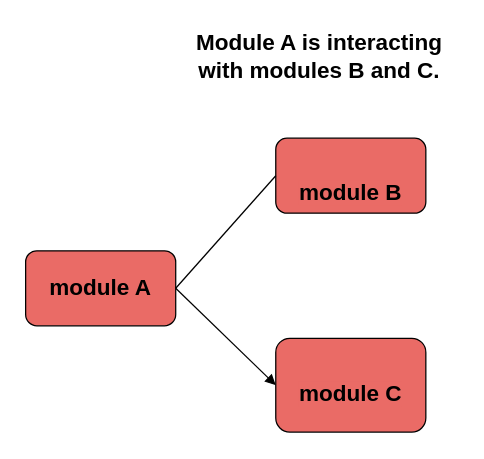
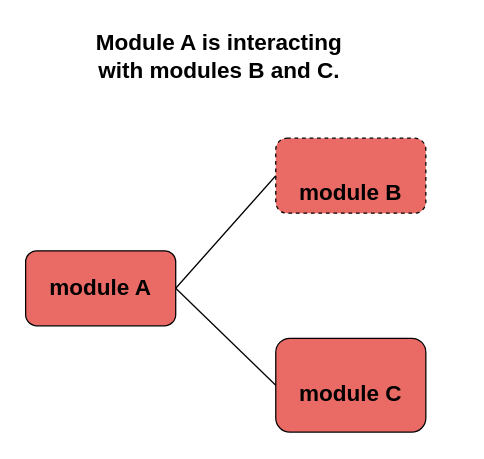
- <mxCell id="7" value="&lt;font style=&quot;font-size: 18px&quot;&gt;&lt;b&gt;Module A is interacting with modules B and C.&lt;/b&gt;&lt;/font&gt;" style="text;html=1;strokeColor=none;fillColor=none;align=center;verticalAlign=middle;whiteSpace=wrap;rounded=0;" parent="1" vertex="1"><mxGeometry x="145" y="20" width="220" height="50" as="geometry" /></mxCell>
+ <mxCell id="7" value="&lt;font style=&quot;font-size: 18px&quot;&gt;&lt;b&gt;Module A is interacting with modules B and C.&lt;/b&gt;&lt;/font&gt;" style="text;html=1;strokeColor=none;fillColor=none;align=center;verticalAlign=middle;whiteSpace=wrap;rounded=0;" parent="1" vertex="1"><mxGeometry x="65" y="20" width="220" height="50" as="geometry" /></mxCell>
- <mxCell id="3" value="&lt;span style=&quot;background-color: rgb(234 , 107 , 102)&quot;&gt;&lt;br&gt;&lt;br&gt;&lt;/span&gt;&lt;b style=&quot;color: rgb(0 , 0 , 0) ; font-family: &amp;#34;helvetica&amp;#34; ; font-style: normal ; letter-spacing: normal ; text-align: center ; text-indent: 0px ; text-transform: none ; word-spacing: 0px&quot;&gt;&lt;font style=&quot;font-size: 18px&quot;&gt;&lt;span style=&quot;background-color: rgb(234 , 107 , 102)&quot;&gt;module B&lt;/span&gt;&lt;br&gt;&lt;/font&gt;&lt;/b&gt;" style="rounded=1;whiteSpace=wrap;html=1;fillColor=#EA6B66;" parent="1" vertex="1"><mxGeometry x="220" y="110" width="120" height="60" as="geometry" /></mxCell>
+ <mxCell id="3" value="&lt;span style=&quot;background-color: rgb(234 , 107 , 102)&quot;&gt;&lt;br&gt;&lt;br&gt;&lt;/span&gt;&lt;b style=&quot;color: rgb(0 , 0 , 0) ; font-family: &amp;#34;helvetica&amp;#34; ; font-style: normal ; letter-spacing: normal ; text-align: center ; text-indent: 0px ; text-transform: none ; word-spacing: 0px&quot;&gt;&lt;font style=&quot;font-size: 18px&quot;&gt;&lt;span style=&quot;background-color: rgb(234 , 107 , 102)&quot;&gt;module B&lt;/span&gt;&lt;br&gt;&lt;/font&gt;&lt;/b&gt;" style="rounded=1;whiteSpace=wrap;html=1;fillColor=#EA6B66;dashed=1;" parent="1" vertex="1"><mxGeometry x="220" y="110" width="120" height="60" as="geometry" /></mxCell>
- <mxCell id="6" value="" style="endArrow=block;html=1;exitX=1;exitY=0.5;exitDx=0;exitDy=0;entryX=0;entryY=0.5;entryDx=0;entryDy=0;" parent="1" source="2" target="4" edge="1"><mxGeometry width="50" height="50" relative="1" as="geometry"><mxPoint x="150" y="240" as="sourcePoint" /><mxPoint x="210" y="300" as="targetPoint" /></mxGeometry></mxCell>
+ <mxCell id="6" value="" style="endArrow=none;html=1;exitX=1;exitY=0.5;exitDx=0;exitDy=0;entryX=0;entryY=0.5;entryDx=0;entryDy=0;" parent="1" source="2" target="4" edge="1"><mxGeometry width="50" height="50" relative="1" as="geometry"><mxPoint x="150" y="240" as="sourcePoint" /><mxPoint x="210" y="300" as="targetPoint" /></mxGeometry></mxCell>
